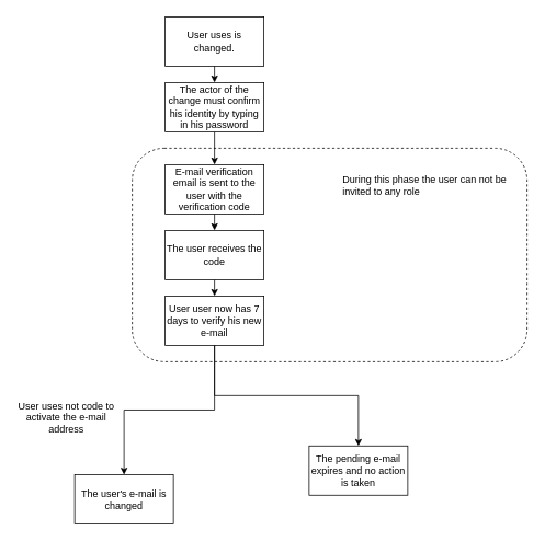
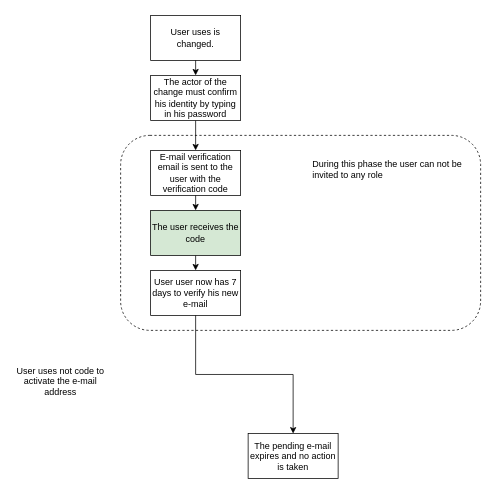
- <mxCell id="8" value="The user receives the code" style="rounded=0;whiteSpace=wrap;html=1;" parent="1" vertex="1"><mxGeometry x="200" y="280" width="120" height="60" as="geometry" /></mxCell>
+ <mxCell id="8" value="The user receives the code" style="rounded=0;whiteSpace=wrap;html=1;fillColor=#d5e8d4;" parent="1" vertex="1"><mxGeometry x="200" y="280" width="120" height="60" as="geometry" /></mxCell>
- <mxCell id="13" style="edgeStyle=orthogonalEdgeStyle;rounded=0;orthogonalLoop=1;jettySize=auto;html=1;exitX=0.5;exitY=1;exitDx=0;exitDy=0;" edge="1" parent="1" source="15" target="10"><mxGeometry relative="1" as="geometry" /></mxCell>
- <mxCell id="12" value="The pending e-mail expires and no action is taken" style="rounded=0;whiteSpace=wrap;html=1;fillColor=none;" vertex="1" parent="1"><mxGeometry x="375" y="542.5" width="120" height="60" as="geometry" /></mxCell>
+ <mxCell id="12" value="The pending e-mail expires and no action is taken" style="rounded=0;whiteSpace=wrap;html=1;fillColor=none;" vertex="1" parent="1"><mxGeometry x="330" y="577.5" width="120" height="60" as="geometry" /></mxCell>
- <mxCell id="10" value="The user's e-mail is changed" style="rounded=0;whiteSpace=wrap;html=1;" vertex="1" parent="1"><mxGeometry x="90" y="577.5" width="120" height="60" as="geometry" /></mxCell>
